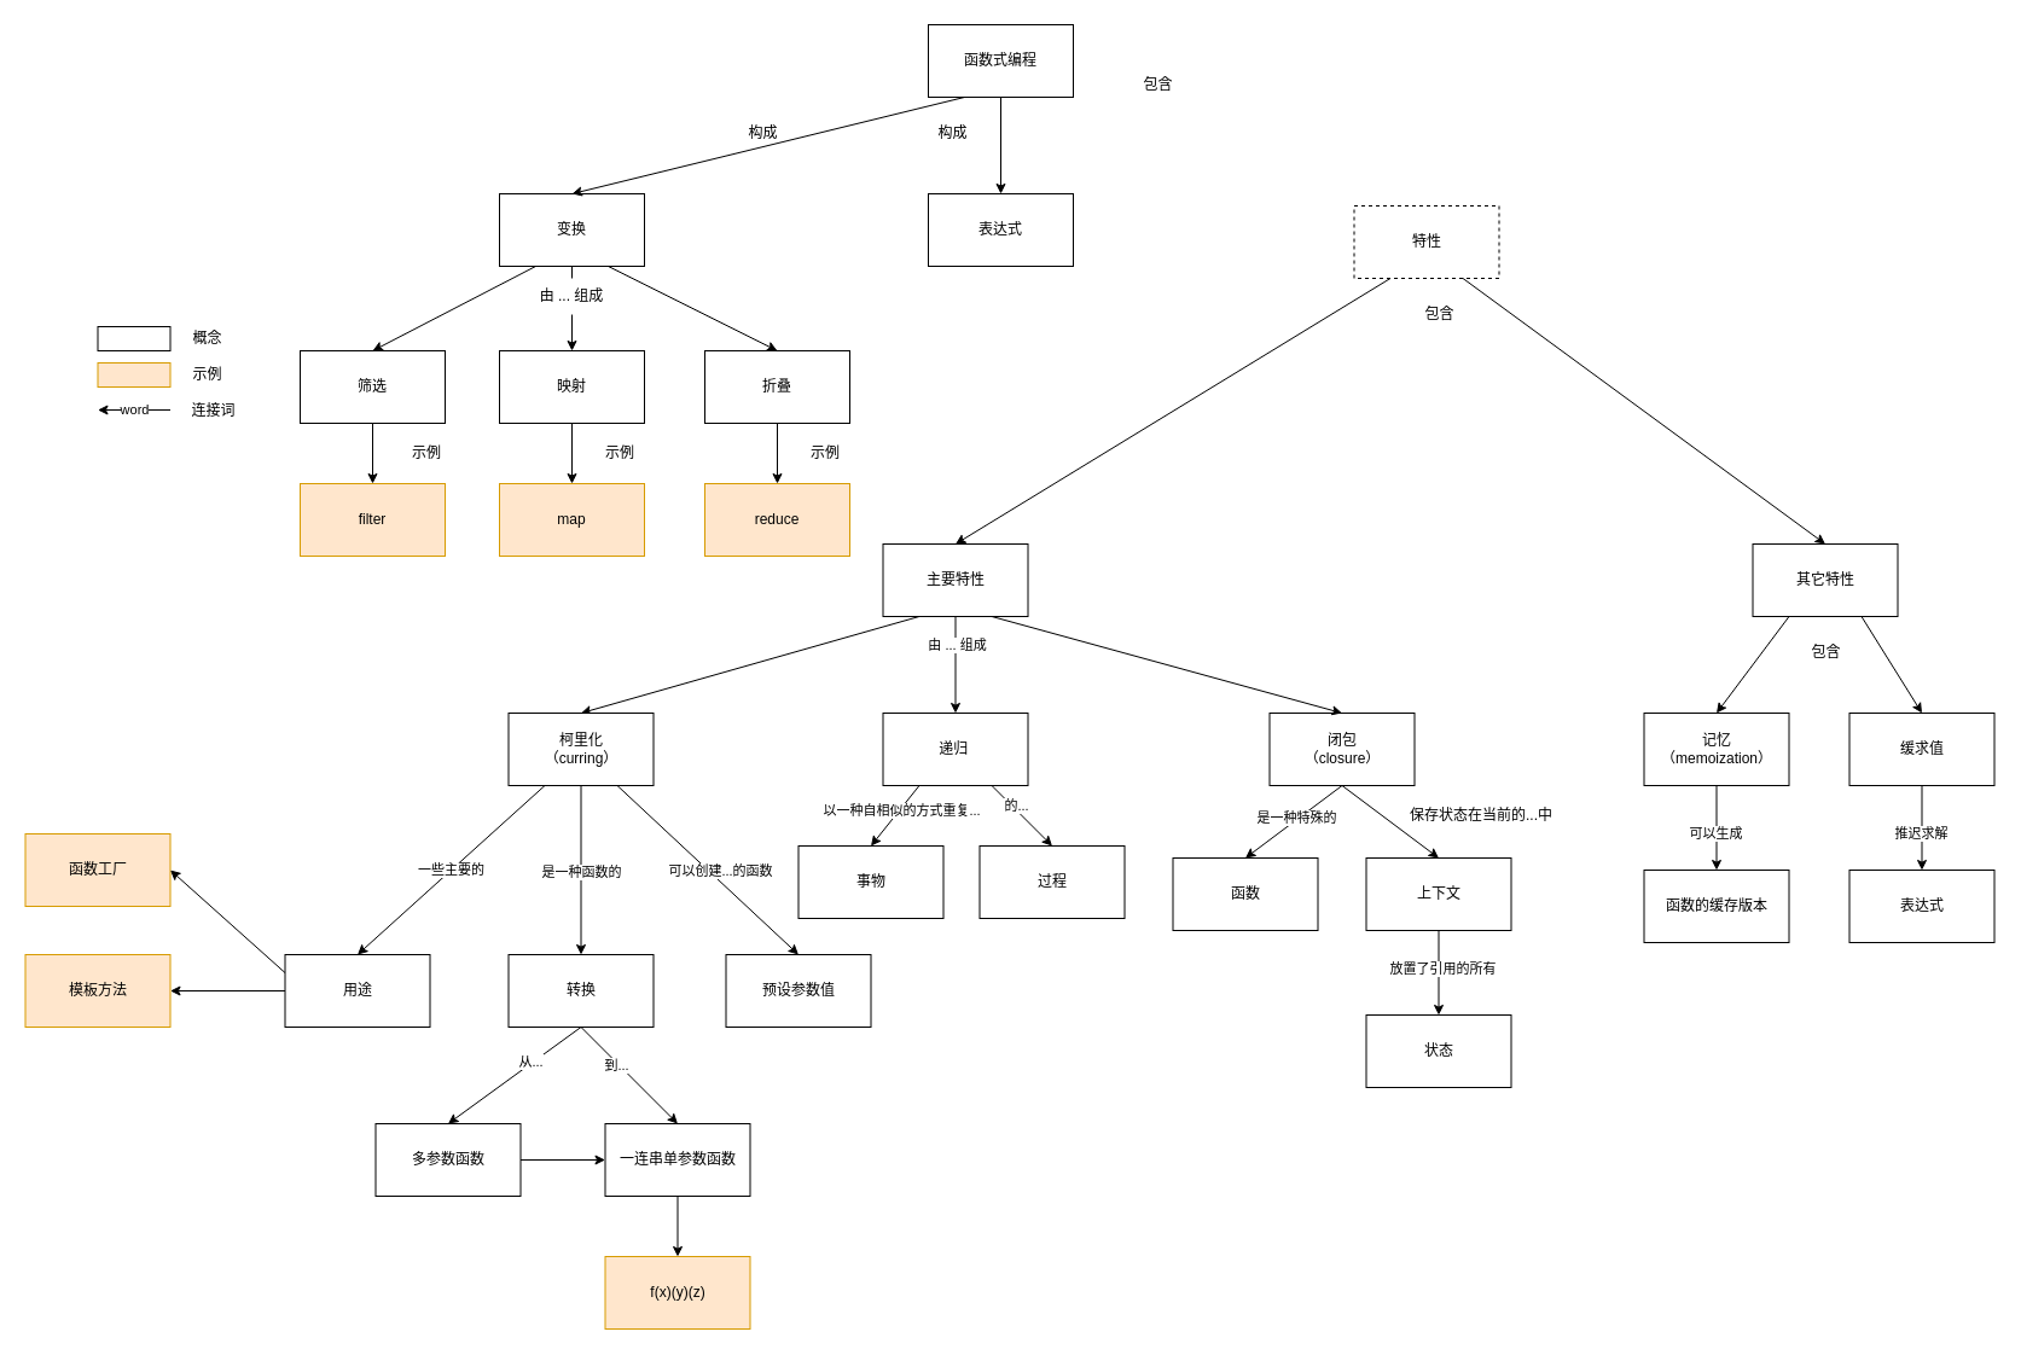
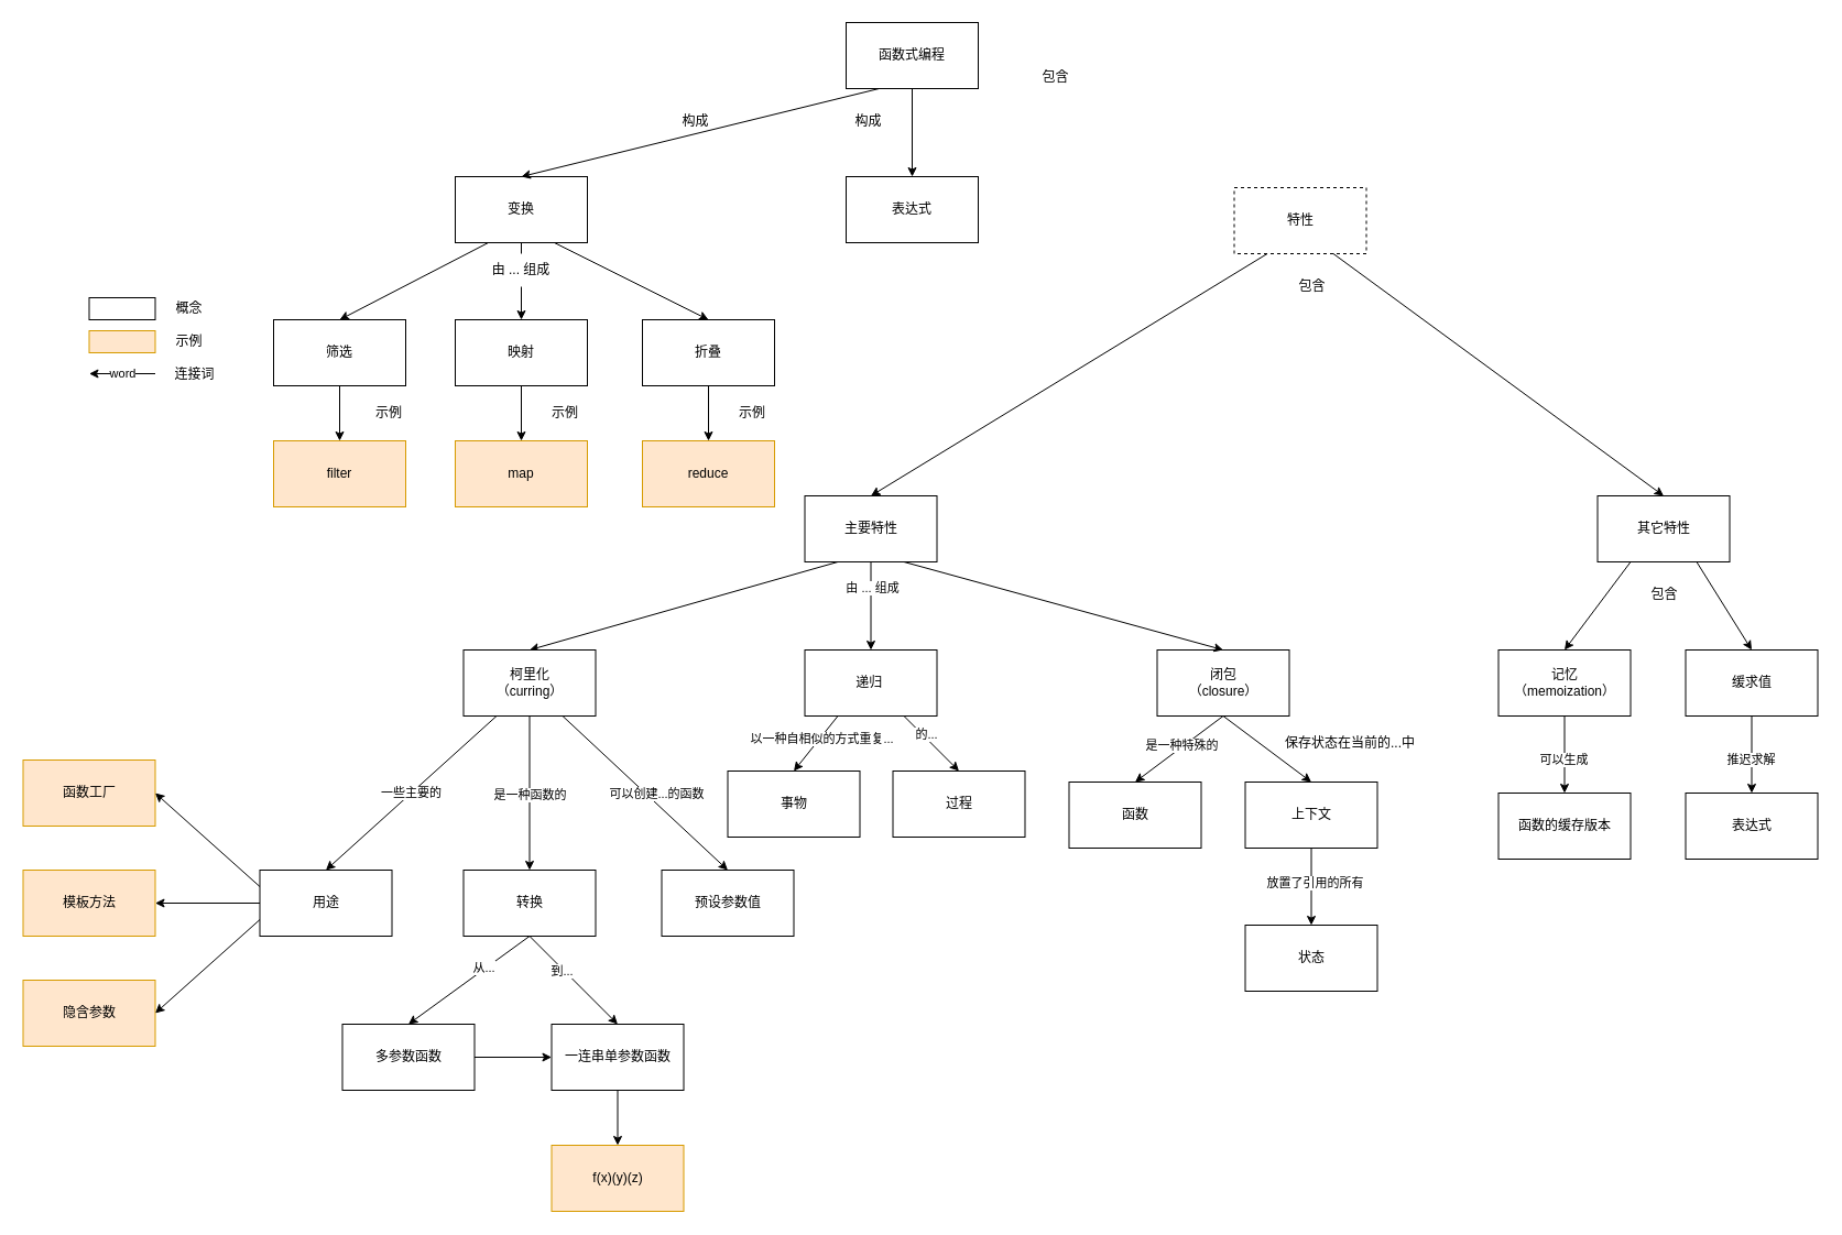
+ <mxCell id="43" value="" style="endArrow=classic;html=1;rounded=0;entryX=1;entryY=0.5;entryDx=0;entryDy=0;exitX=0;exitY=0.75;exitDx=0;exitDy=0;" parent="1" source="37" target="40" edge="1"><mxGeometry width="50" height="50" relative="1" as="geometry"><mxPoint x="280.5" y="850" as="sourcePoint" /><mxPoint x="320.5" y="910" as="targetPoint" /></mxGeometry></mxCell>
+ <mxCell id="40" value="隐含参数" style="rounded=0;whiteSpace=wrap;html=1;fillColor=#ffe6cc;strokeColor=#d79b00;" parent="1" vertex="1"><mxGeometry x="20.5" y="890" width="120" height="60" as="geometry" /></mxCell>
